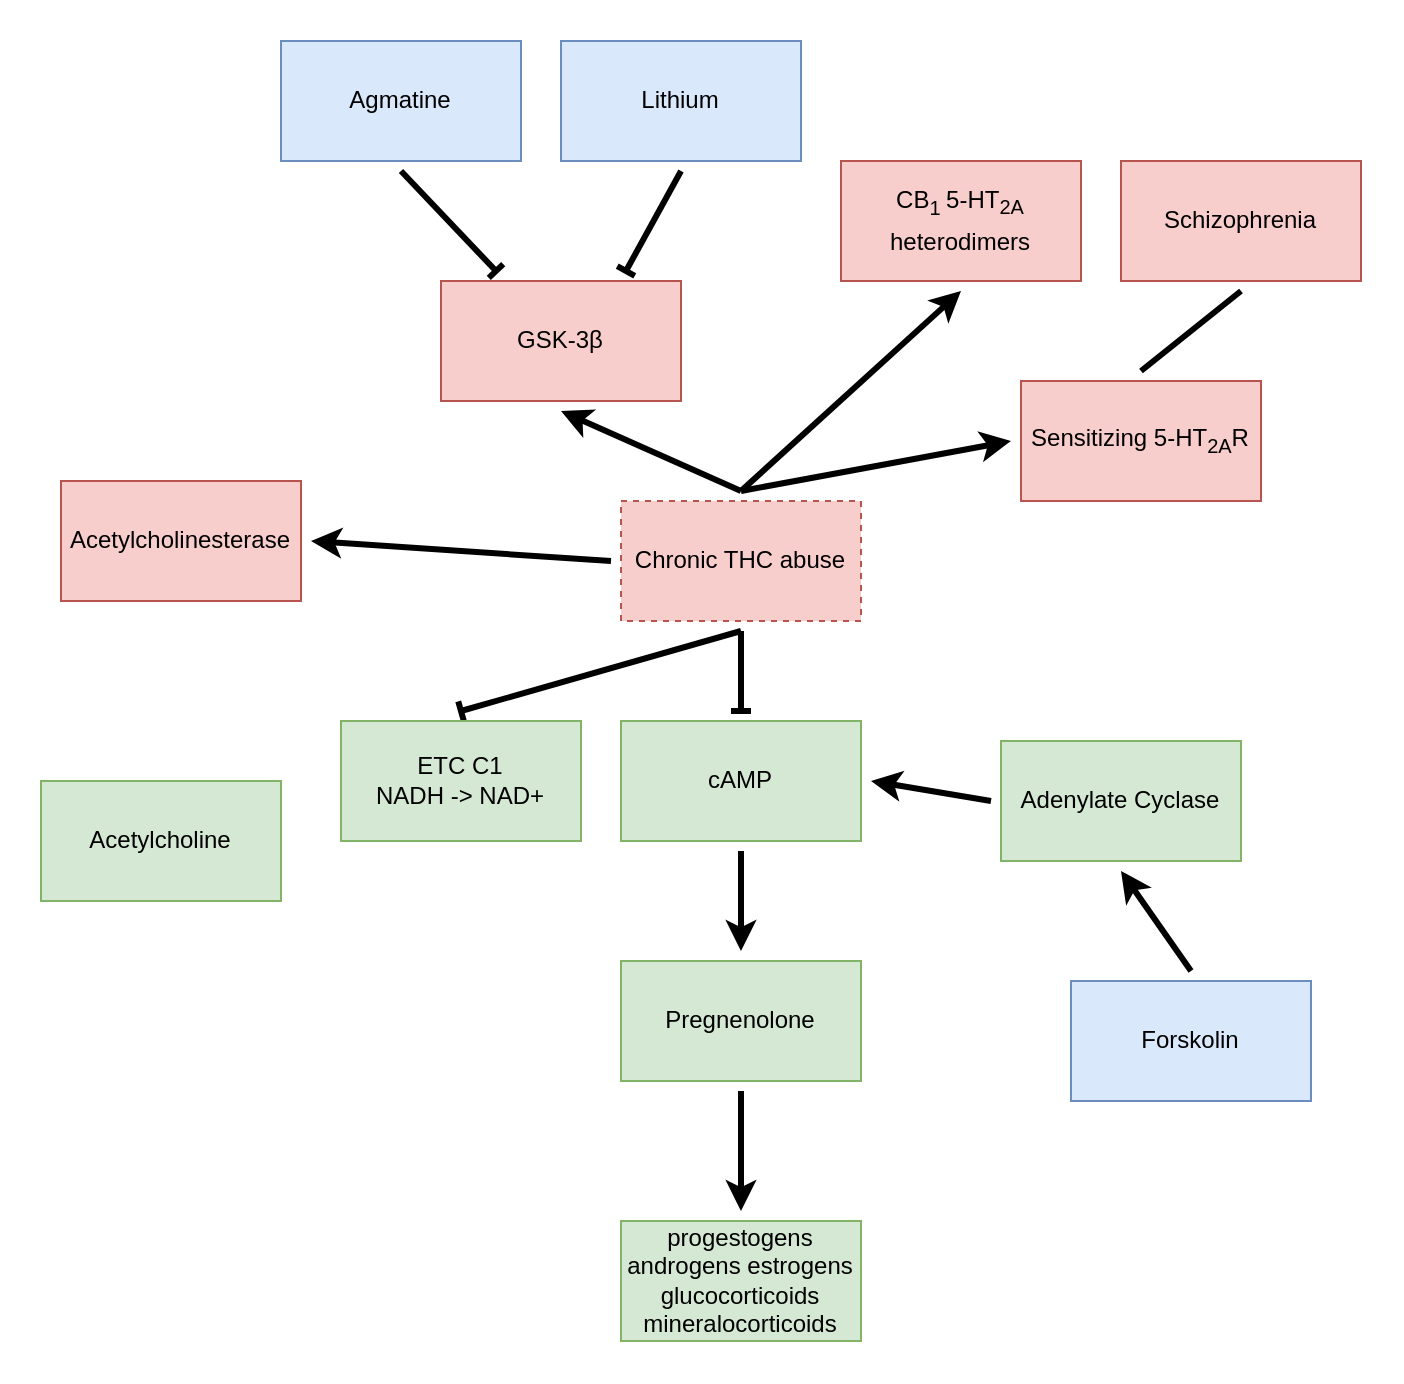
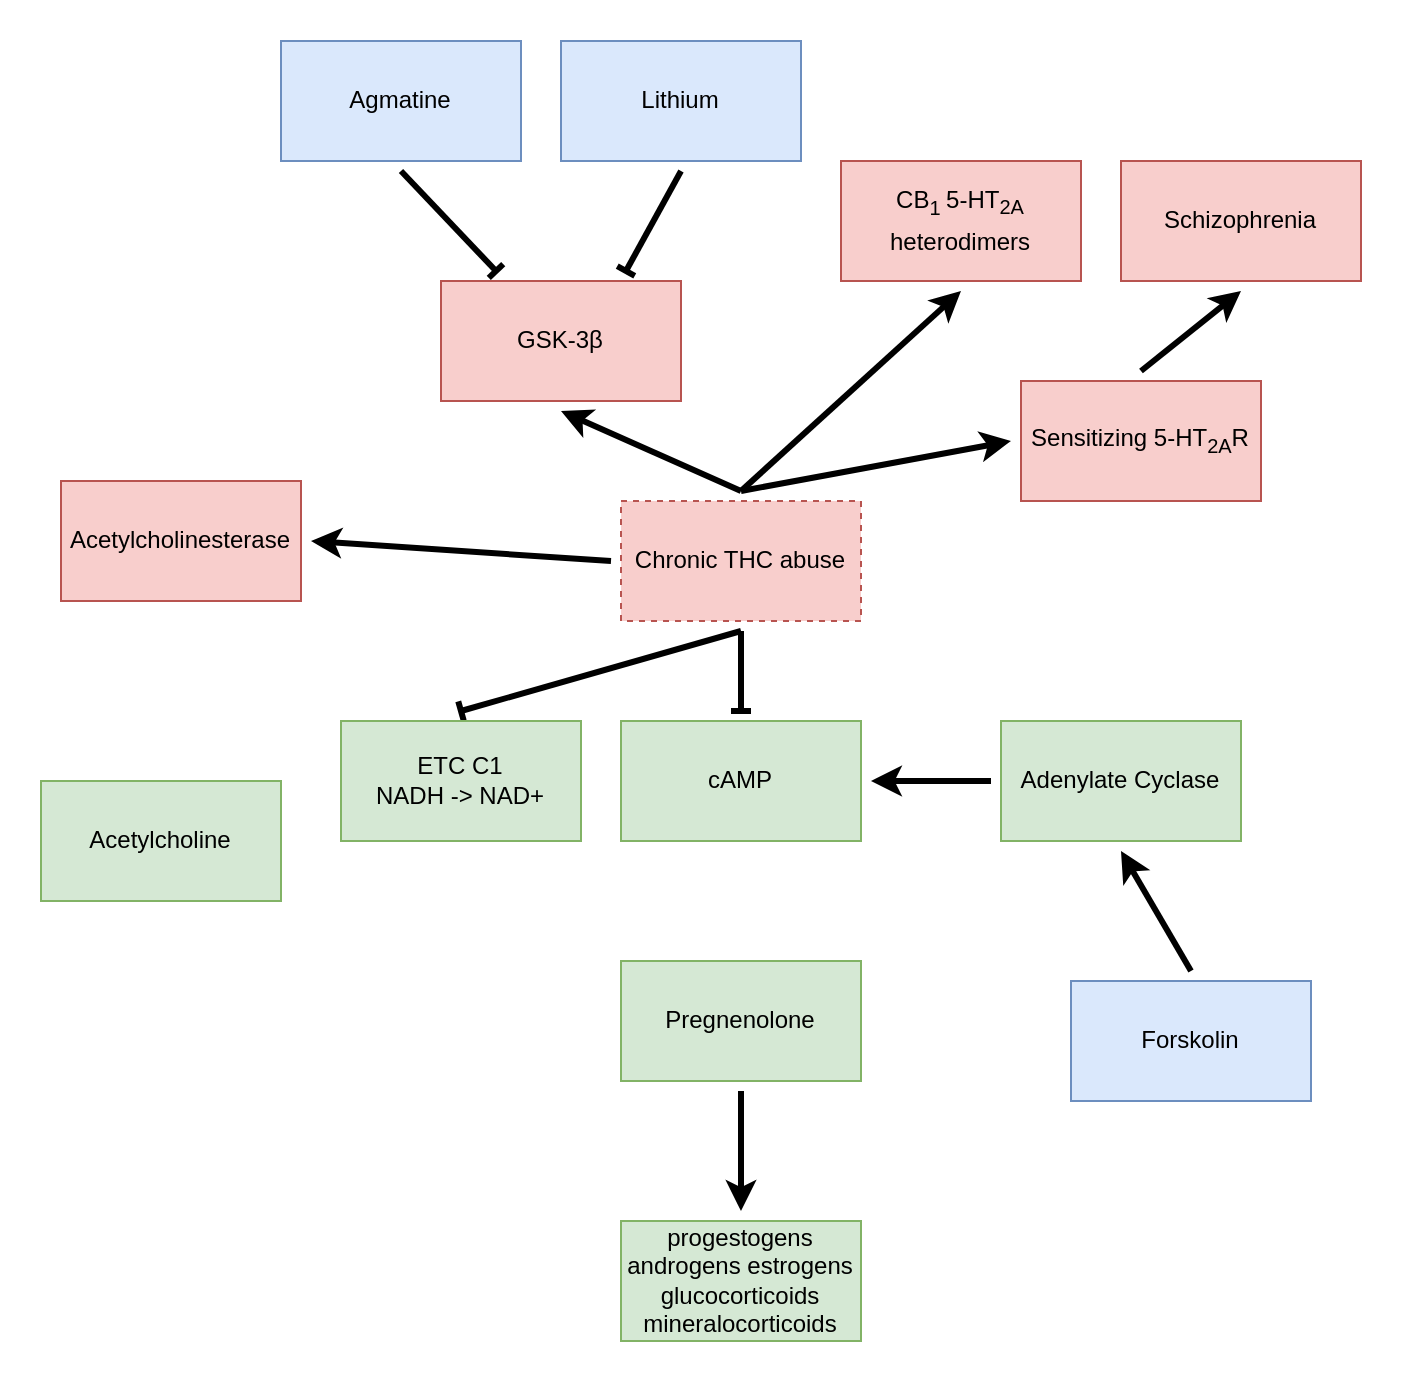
- <mxCell id="26" value="" style="endArrow=none;html=1;rounded=0;strokeWidth=3;exitX=0.5;exitY=0;exitDx=0;exitDy=0;entryX=0.5;entryY=1;entryDx=0;entryDy=0;" edge="1" parent="1" source="12" target="25"><mxGeometry width="50" height="50" relative="1" as="geometry"><mxPoint x="380" y="255" as="sourcePoint" /><mxPoint x="515" y="230" as="targetPoint" /></mxGeometry></mxCell>
+ <mxCell id="26" value="" style="endArrow=classic;html=1;rounded=0;strokeWidth=3;exitX=0.5;exitY=0;exitDx=0;exitDy=0;entryX=0.5;entryY=1;entryDx=0;entryDy=0;" edge="1" parent="1" source="12" target="25"><mxGeometry width="50" height="50" relative="1" as="geometry"><mxPoint x="380" y="255" as="sourcePoint" /><mxPoint x="515" y="230" as="targetPoint" /></mxGeometry></mxCell>
- <mxCell id="7" value="Adenylate Cyclase" style="rounded=0;whiteSpace=wrap;html=1;perimeterSpacing=5;fillColor=#d5e8d4;strokeColor=#82b366;" vertex="1" parent="1"><mxGeometry x="500" y="370" width="120" height="60" as="geometry" /></mxCell>
+ <mxCell id="7" value="Adenylate Cyclase" style="rounded=0;whiteSpace=wrap;html=1;perimeterSpacing=5;fillColor=#d5e8d4;strokeColor=#82b366;" vertex="1" parent="1"><mxGeometry x="500" y="360" width="120" height="60" as="geometry" /></mxCell>
- <mxCell id="4" value="" style="endArrow=classic;html=1;rounded=0;exitX=0.5;exitY=1;exitDx=0;exitDy=0;strokeWidth=3;entryX=0.5;entryY=0;entryDx=0;entryDy=0;" edge="1" parent="1" source="13" target="15"><mxGeometry width="50" height="50" relative="1" as="geometry"><mxPoint x="350" y="395" as="sourcePoint" /><mxPoint x="290" y="440" as="targetPoint" /></mxGeometry></mxCell>
